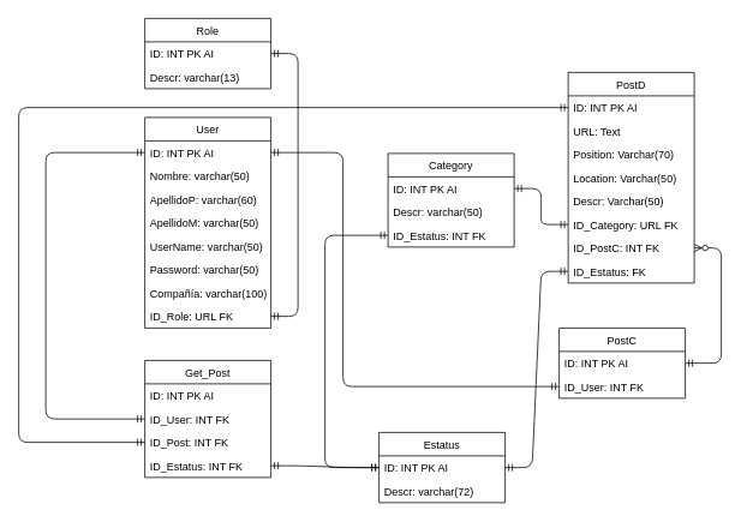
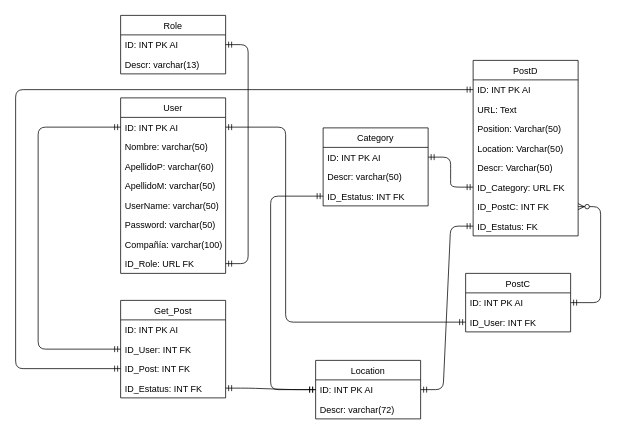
- <mxCell id="36" value="Position: Varchar(70)" style="text;strokeColor=none;fillColor=none;align=left;verticalAlign=top;spacingLeft=4;spacingRight=4;overflow=hidden;rotatable=0;points=[[0,0.5],[1,0.5]];portConstraint=eastwest;" vertex="1" parent="33"><mxGeometry y="78" width="140" height="26" as="geometry" /></mxCell>
+ <mxCell id="36" value="Position: Varchar(50)" style="text;strokeColor=none;fillColor=none;align=left;verticalAlign=top;spacingLeft=4;spacingRight=4;overflow=hidden;rotatable=0;points=[[0,0.5],[1,0.5]];portConstraint=eastwest;" vertex="1" parent="33"><mxGeometry y="78" width="140" height="26" as="geometry" /></mxCell>
- <mxCell id="25" value="Estatus" style="swimlane;fontStyle=0;childLayout=stackLayout;horizontal=1;startSize=26;fillColor=none;horizontalStack=0;resizeParent=1;resizeParentMax=0;resizeLast=0;collapsible=1;marginBottom=0;" vertex="1" parent="1"><mxGeometry x="420" y="480" width="140" height="78" as="geometry" /></mxCell>
+ <mxCell id="25" value="Location" style="swimlane;fontStyle=0;childLayout=stackLayout;horizontal=1;startSize=26;fillColor=none;horizontalStack=0;resizeParent=1;resizeParentMax=0;resizeLast=0;collapsible=1;marginBottom=0;" vertex="1" parent="1"><mxGeometry x="420" y="480" width="140" height="78" as="geometry" /></mxCell>
